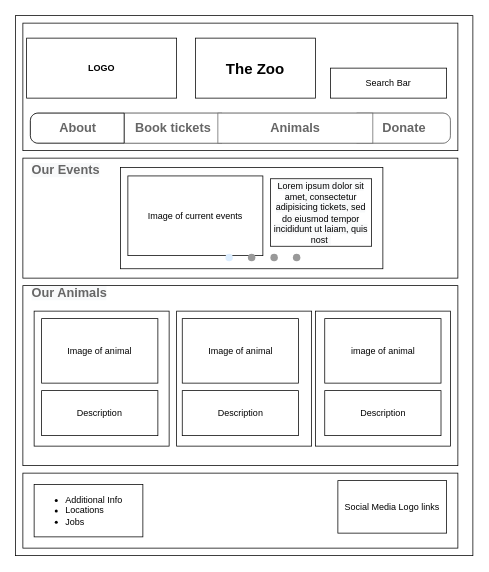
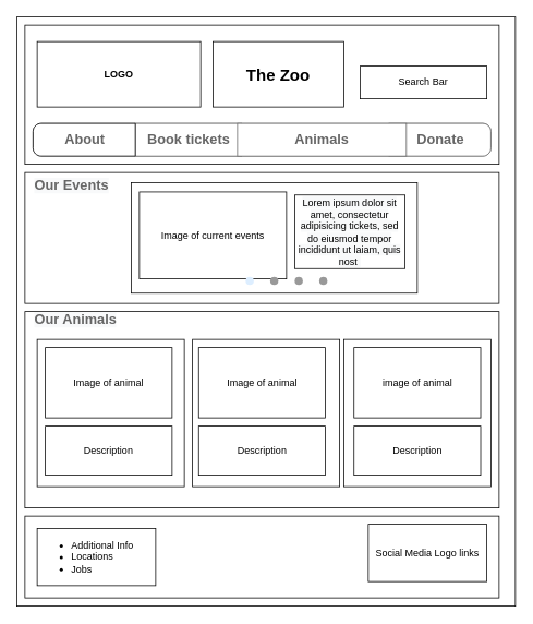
- <mxCell id="10" value="&lt;b&gt;LOGO&lt;/b&gt;" style="rounded=0;whiteSpace=wrap;html=1;" vertex="1" parent="1"><mxGeometry x="35" y="50" width="200" height="80" as="geometry" /></mxCell>
+ <mxCell id="10" value="&lt;b&gt;LOGO&lt;/b&gt;" style="rounded=0;whiteSpace=wrap;html=1;" vertex="1" parent="1"><mxGeometry x="45" y="50" width="200" height="80" as="geometry" /></mxCell>
- <mxCell id="30" value="Search Bar" style="rounded=0;whiteSpace=wrap;html=1;" vertex="1" parent="1"><mxGeometry x="440" y="90" width="155" height="40" as="geometry" /></mxCell>
+ <mxCell id="30" value="Search Bar" style="rounded=0;whiteSpace=wrap;html=1;" vertex="1" parent="1"><mxGeometry x="440" y="80" width="155" height="40" as="geometry" /></mxCell>
